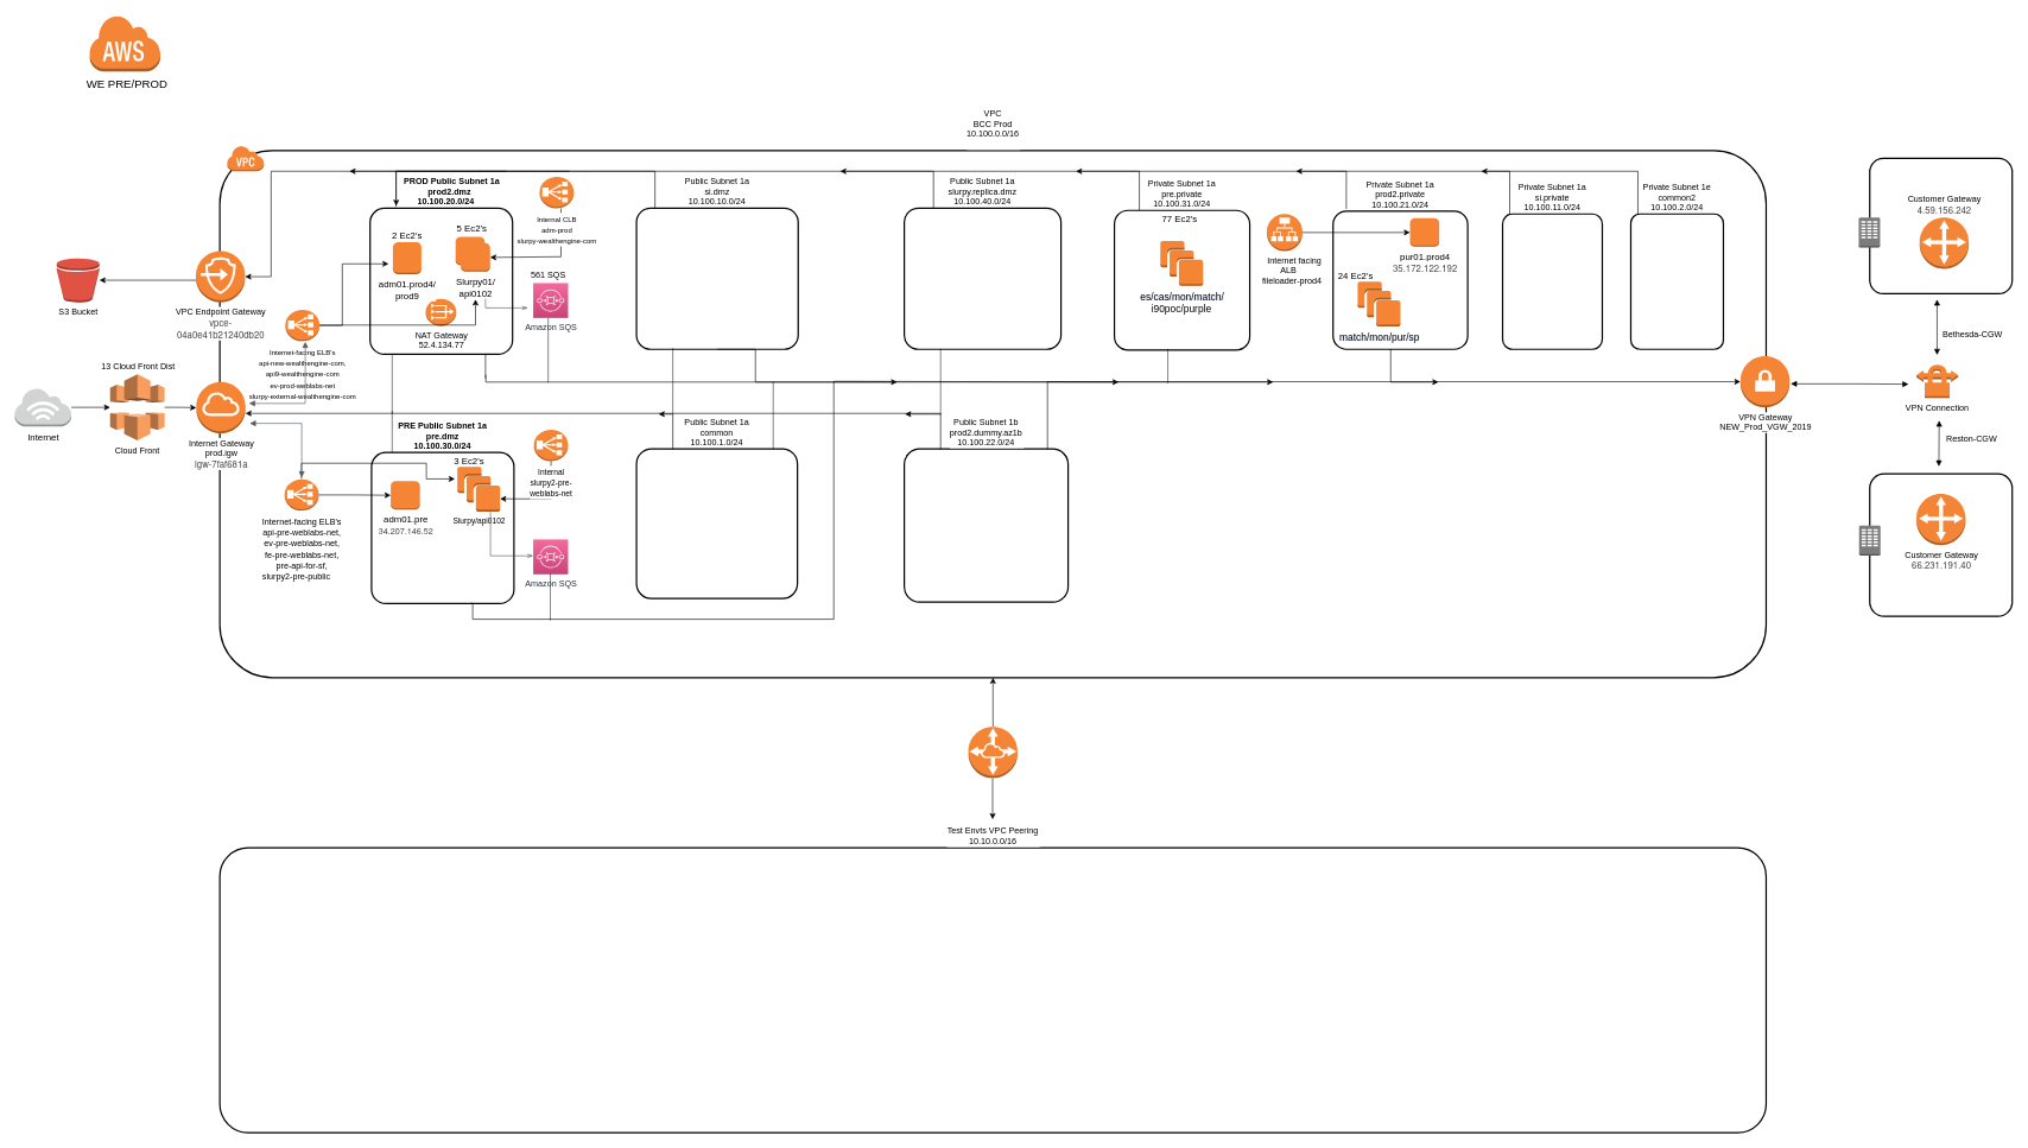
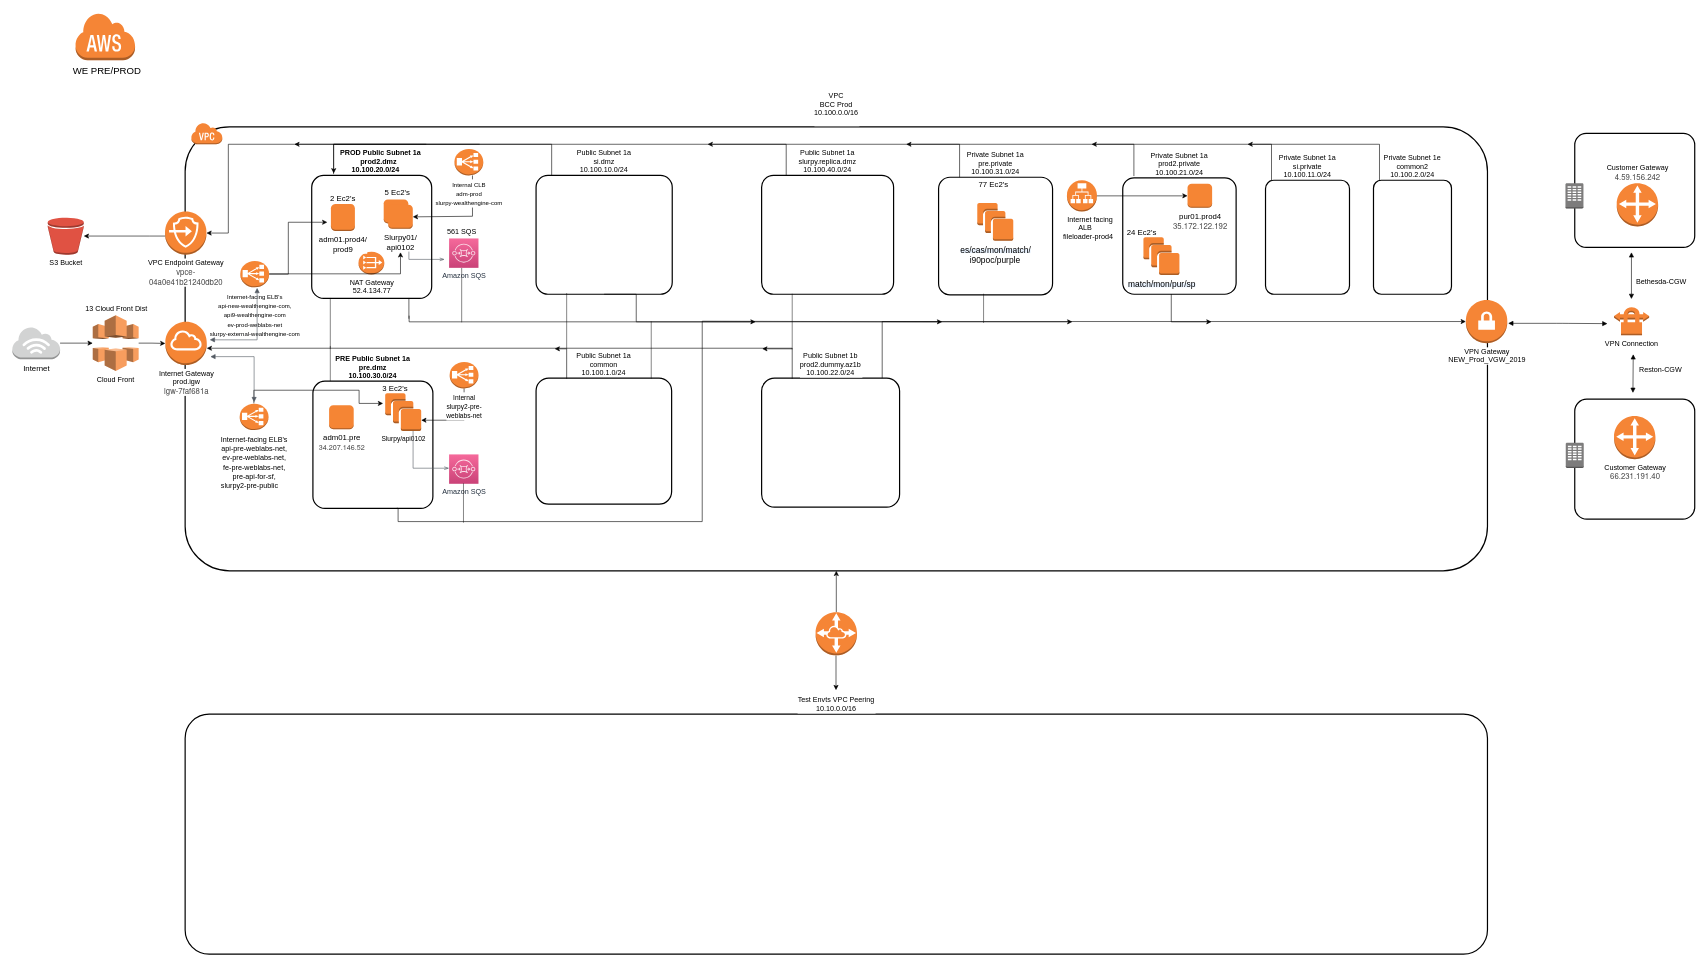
- <mxCell id="63" style="edgeStyle=orthogonalEdgeStyle;rounded=0;orthogonalLoop=1;jettySize=auto;html=1;exitX=1;exitY=0.5;exitDx=0;exitDy=0;exitPerimeter=0;" parent="1" source="62" target="65" edge="1"><mxGeometry relative="1" as="geometry" /></mxCell>
